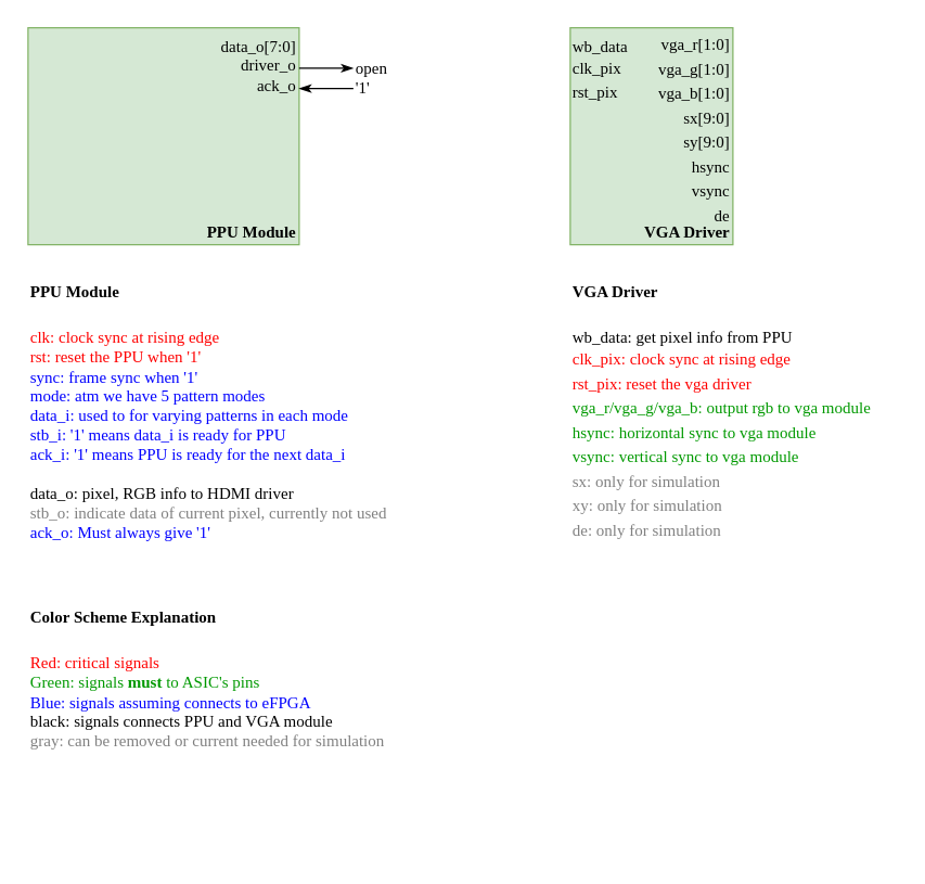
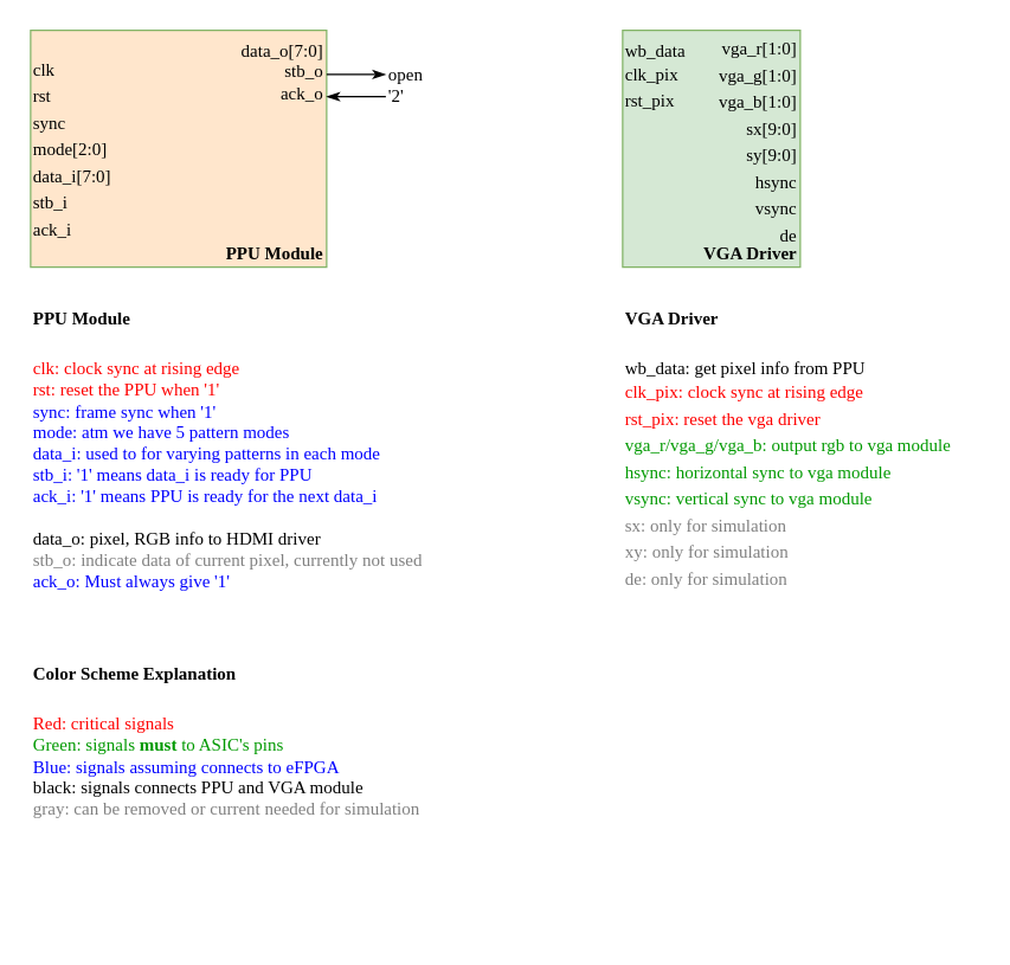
- <mxCell id="5" value="&lt;div style=&quot;forced-color-adjust: none; font-size: 12px; font-style: normal; font-variant-ligatures: normal; font-variant-caps: normal; font-weight: 400; letter-spacing: normal; orphans: 2; text-indent: 0px; text-transform: none; widows: 2; word-spacing: 0px; -webkit-text-stroke-width: 0px; white-space: pre; text-decoration-thickness: initial; text-decoration-style: initial; text-decoration-color: initial;&quot;&gt;data_o&lt;span style=&quot;forced-color-adjust: none;&quot;&gt;[7:0]&lt;/span&gt;&lt;/div&gt;&lt;div style=&quot;forced-color-adjust: none; font-size: 12px; font-style: normal; font-variant-ligatures: normal; font-variant-caps: normal; font-weight: 400; letter-spacing: normal; orphans: 2; text-indent: 0px; text-transform: none; widows: 2; word-spacing: 0px; -webkit-text-stroke-width: 0px; white-space: pre; text-decoration-thickness: initial; text-decoration-style: initial; text-decoration-color: initial;&quot;&gt;driver_o&lt;/div&gt;&lt;div style=&quot;forced-color-adjust: none; font-size: 12px; font-style: normal; font-variant-ligatures: normal; font-variant-caps: normal; font-weight: 400; letter-spacing: normal; orphans: 2; text-indent: 0px; text-transform: none; widows: 2; word-spacing: 0px; -webkit-text-stroke-width: 0px; white-space: pre; text-decoration-thickness: initial; text-decoration-style: initial; text-decoration-color: initial;&quot;&gt;ack_o&lt;/div&gt;" style="text;whiteSpace=wrap;html=1;align=right;fontColor=default;labelBackgroundColor=none;verticalAlign=top;fontFamily=Times New Roman;" vertex="1" parent="1"><mxGeometry x="130" y="20" width="90" height="60" as="geometry" /></mxCell>
+ <mxCell id="5" value="&lt;div style=&quot;forced-color-adjust: none; font-size: 12px; font-style: normal; font-variant-ligatures: normal; font-variant-caps: normal; font-weight: 400; letter-spacing: normal; orphans: 2; text-indent: 0px; text-transform: none; widows: 2; word-spacing: 0px; -webkit-text-stroke-width: 0px; white-space: pre; text-decoration-thickness: initial; text-decoration-style: initial; text-decoration-color: initial;&quot;&gt;data_o&lt;span style=&quot;forced-color-adjust: none;&quot;&gt;[7:0]&lt;/span&gt;&lt;/div&gt;&lt;div style=&quot;forced-color-adjust: none; font-size: 12px; font-style: normal; font-variant-ligatures: normal; font-variant-caps: normal; font-weight: 400; letter-spacing: normal; orphans: 2; text-indent: 0px; text-transform: none; widows: 2; word-spacing: 0px; -webkit-text-stroke-width: 0px; white-space: pre; text-decoration-thickness: initial; text-decoration-style: initial; text-decoration-color: initial;&quot;&gt;stb_o&lt;/div&gt;&lt;div style=&quot;forced-color-adjust: none; font-size: 12px; font-style: normal; font-variant-ligatures: normal; font-variant-caps: normal; font-weight: 400; letter-spacing: normal; orphans: 2; text-indent: 0px; text-transform: none; widows: 2; word-spacing: 0px; -webkit-text-stroke-width: 0px; white-space: pre; text-decoration-thickness: initial; text-decoration-style: initial; text-decoration-color: initial;&quot;&gt;ack_o&lt;/div&gt;" style="text;whiteSpace=wrap;html=1;align=right;fontColor=default;labelBackgroundColor=none;verticalAlign=top;fontFamily=Times New Roman;" vertex="1" parent="1"><mxGeometry x="130" y="20" width="90" height="60" as="geometry" /></mxCell>
- <mxCell id="11" value="'1'" style="text;html=1;align=left;verticalAlign=middle;whiteSpace=wrap;rounded=0;fontFamily=Times New Roman;" vertex="1" parent="1"><mxGeometry x="260" y="50" width="20" height="30" as="geometry" /></mxCell>
+ <mxCell id="11" value="'2'" style="text;html=1;align=left;verticalAlign=middle;whiteSpace=wrap;rounded=0;fontFamily=Times New Roman;" vertex="1" parent="1"><mxGeometry x="260" y="50" width="20" height="30" as="geometry" /></mxCell>
+ <mxCell id="3" value="&lt;div style=&quot;font-weight: normal; font-size: 12px; line-height: 18px; white-space: pre;&quot;&gt;&lt;div&gt;&lt;span style=&quot;&quot;&gt;clk&lt;/span&gt;&lt;/div&gt;&lt;div&gt;rst&lt;/div&gt;&lt;div&gt;sync&lt;/div&gt;&lt;div&gt;mode[2:0]&lt;/div&gt;&lt;div&gt;data_i&lt;span style=&quot;background-color: initial;&quot;&gt;[7:0]&lt;/span&gt;&lt;/div&gt;&lt;div&gt;stb_i&lt;/div&gt;&lt;div&gt;ack_i&lt;/div&gt;&lt;/div&gt;" style="text;whiteSpace=wrap;html=1;fontColor=default;labelBackgroundColor=none;align=left;verticalAlign=middle;fontFamily=Times New Roman;" vertex="1" parent="1"><mxGeometry x="20" y="20" width="110" height="160" as="geometry" /></mxCell>
- <mxCell id="2" value="&lt;span style=&quot;font-weight: 700;&quot;&gt;PPU Module&lt;/span&gt;" style="rounded=0;whiteSpace=wrap;html=1;fillColor=#d5e8d4;strokeColor=#82b366;align=right;verticalAlign=bottom;fontFamily=Times New Roman;" vertex="1" parent="1"><mxGeometry x="20" y="20" width="200" height="160" as="geometry" /></mxCell>
+ <mxCell id="2" value="&lt;span style=&quot;font-weight: 700;&quot;&gt;PPU Module&lt;/span&gt;" style="rounded=0;whiteSpace=wrap;html=1;fillColor=#ffe6cc;strokeColor=#82b366;align=right;verticalAlign=bottom;fontFamily=Times New Roman;" vertex="1" parent="1"><mxGeometry x="20" y="20" width="200" height="160" as="geometry" /></mxCell>
